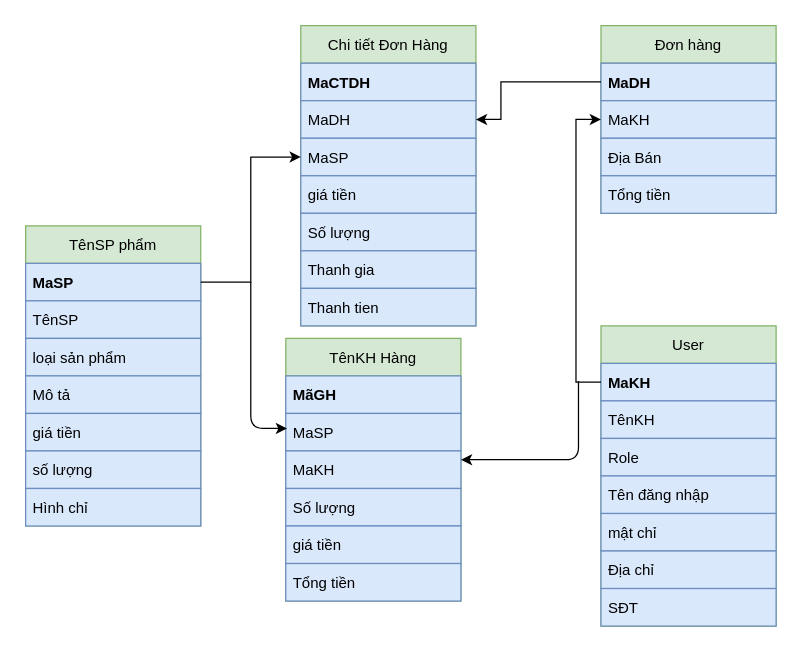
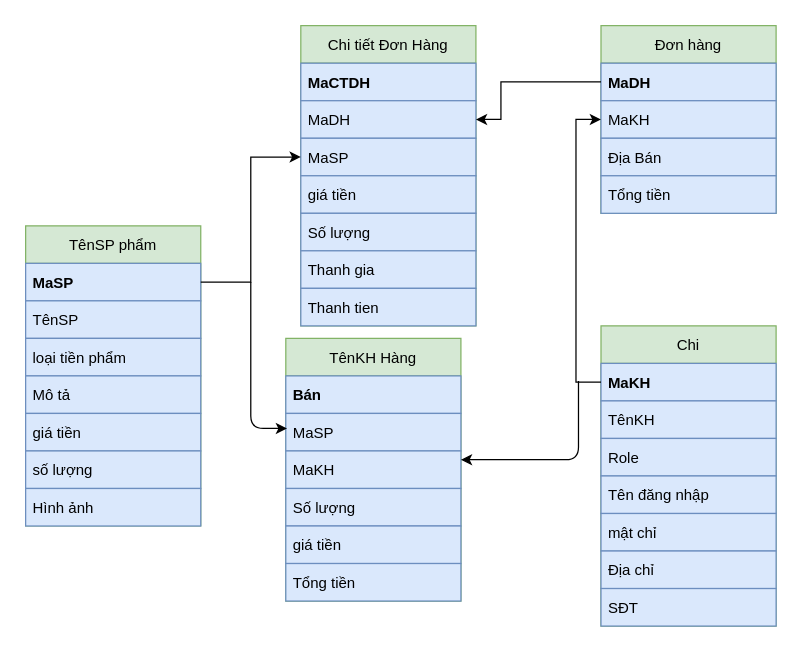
- <mxCell id="2" value="User" style="swimlane;fontStyle=0;childLayout=stackLayout;horizontal=1;startSize=30;horizontalStack=0;resizeParent=1;resizeParentMax=0;resizeLast=0;collapsible=1;marginBottom=0;fillColor=#d5e8d4;strokeColor=#82b366;" vertex="1" parent="1"><mxGeometry x="480" y="260" width="140" height="240" as="geometry"><mxRectangle x="160" y="120" width="100" height="30" as="alternateBounds" /></mxGeometry></mxCell>
+ <mxCell id="2" value="Chi" style="swimlane;fontStyle=0;childLayout=stackLayout;horizontal=1;startSize=30;horizontalStack=0;resizeParent=1;resizeParentMax=0;resizeLast=0;collapsible=1;marginBottom=0;fillColor=#d5e8d4;strokeColor=#82b366;" vertex="1" parent="1"><mxGeometry x="480" y="260" width="140" height="240" as="geometry"><mxRectangle x="160" y="120" width="100" height="30" as="alternateBounds" /></mxGeometry></mxCell>
- <mxCell id="13" value="loại sản phẩm" style="text;strokeColor=#6c8ebf;fillColor=#dae8fc;align=left;verticalAlign=middle;spacingLeft=4;spacingRight=4;overflow=hidden;points=[[0,0.5],[1,0.5]];portConstraint=eastwest;rotatable=0;" vertex="1" parent="10"><mxGeometry y="90" width="140" height="30" as="geometry" /></mxCell>
+ <mxCell id="13" value="loại tiền phẩm" style="text;strokeColor=#6c8ebf;fillColor=#dae8fc;align=left;verticalAlign=middle;spacingLeft=4;spacingRight=4;overflow=hidden;points=[[0,0.5],[1,0.5]];portConstraint=eastwest;rotatable=0;" vertex="1" parent="10"><mxGeometry y="90" width="140" height="30" as="geometry" /></mxCell>
- <mxCell id="32" value="MãGH" style="text;strokeColor=#6c8ebf;fillColor=#dae8fc;align=left;verticalAlign=middle;spacingLeft=4;spacingRight=4;overflow=hidden;points=[[0,0.5],[1,0.5]];portConstraint=eastwest;rotatable=0;fontStyle=1" vertex="1" parent="31"><mxGeometry y="30" width="140" height="30" as="geometry" /></mxCell>
+ <mxCell id="32" value="Bán" style="text;strokeColor=#6c8ebf;fillColor=#dae8fc;align=left;verticalAlign=middle;spacingLeft=4;spacingRight=4;overflow=hidden;points=[[0,0.5],[1,0.5]];portConstraint=eastwest;rotatable=0;fontStyle=1" vertex="1" parent="31"><mxGeometry y="30" width="140" height="30" as="geometry" /></mxCell>
- <mxCell id="17" value="Hình chỉ" style="text;strokeColor=#6c8ebf;fillColor=#dae8fc;align=left;verticalAlign=middle;spacingLeft=4;spacingRight=4;overflow=hidden;points=[[0,0.5],[1,0.5]];portConstraint=eastwest;rotatable=0;" vertex="1" parent="10"><mxGeometry y="210" width="140" height="30" as="geometry" /></mxCell>
+ <mxCell id="17" value="Hình ảnh" style="text;strokeColor=#6c8ebf;fillColor=#dae8fc;align=left;verticalAlign=middle;spacingLeft=4;spacingRight=4;overflow=hidden;points=[[0,0.5],[1,0.5]];portConstraint=eastwest;rotatable=0;" vertex="1" parent="10"><mxGeometry y="210" width="140" height="30" as="geometry" /></mxCell>
